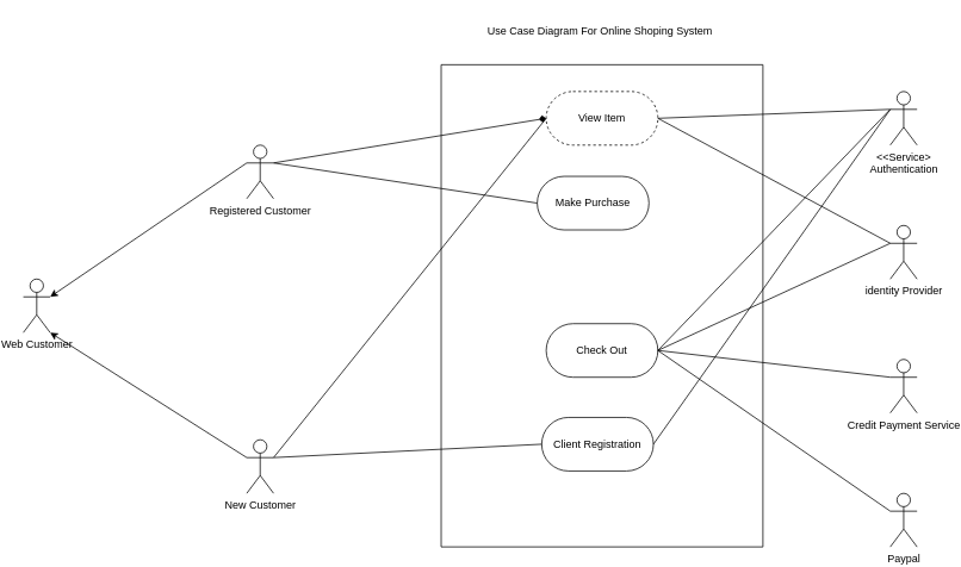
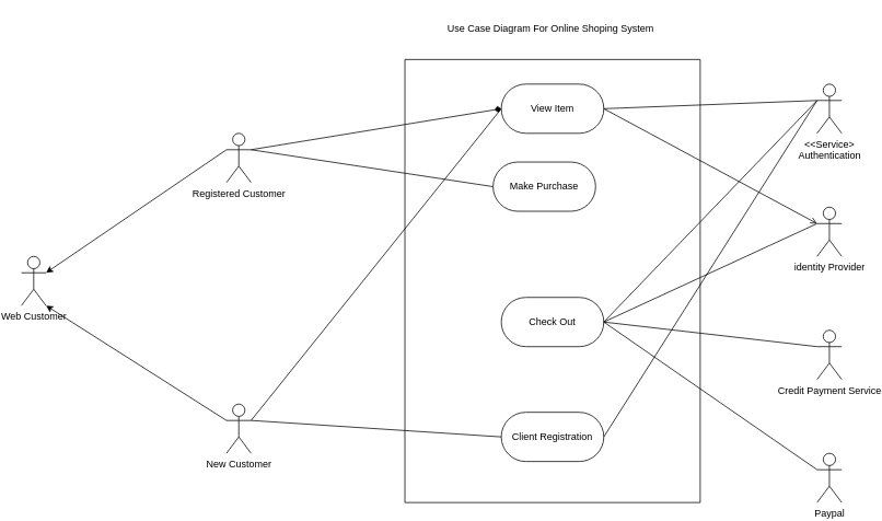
- <mxCell id="2" value="View Item" style="rounded=1;whiteSpace=wrap;html=1;arcSize=50;dashed=1;" vertex="1" parent="1"><mxGeometry x="605" y="102" width="125" height="60" as="geometry" /></mxCell>
+ <mxCell id="2" value="View Item" style="rounded=1;whiteSpace=wrap;html=1;arcSize=50;" vertex="1" parent="1"><mxGeometry x="605" y="102" width="125" height="60" as="geometry" /></mxCell>
- <mxCell id="24" value="" style="endArrow=none;html=1;rounded=0;entryX=0;entryY=0.333;entryDx=0;entryDy=0;entryPerimeter=0;exitX=1;exitY=0.5;exitDx=0;exitDy=0;" edge="1" parent="1" source="2" target="12"><mxGeometry width="50" height="50" relative="1" as="geometry"><mxPoint x="530" y="372" as="sourcePoint" /><mxPoint x="580" y="322" as="targetPoint" /></mxGeometry></mxCell>
+ <mxCell id="24" value="" style="endArrow=open;html=1;rounded=0;entryX=0;entryY=0.333;entryDx=0;entryDy=0;entryPerimeter=0;exitX=1;exitY=0.5;exitDx=0;exitDy=0;" edge="1" parent="1" source="2" target="12"><mxGeometry width="50" height="50" relative="1" as="geometry"><mxPoint x="530" y="372" as="sourcePoint" /><mxPoint x="580" y="322" as="targetPoint" /></mxGeometry></mxCell>
- <mxCell id="7" value="Client Registration" style="rounded=1;whiteSpace=wrap;html=1;arcSize=50;" vertex="1" parent="5"><mxGeometry x="112.5" y="395" width="125" height="60" as="geometry" /></mxCell>
+ <mxCell id="7" value="Client Registration" style="rounded=1;whiteSpace=wrap;html=1;arcSize=50;" vertex="1" parent="5"><mxGeometry x="117.5" y="430" width="125" height="60" as="geometry" /></mxCell>
